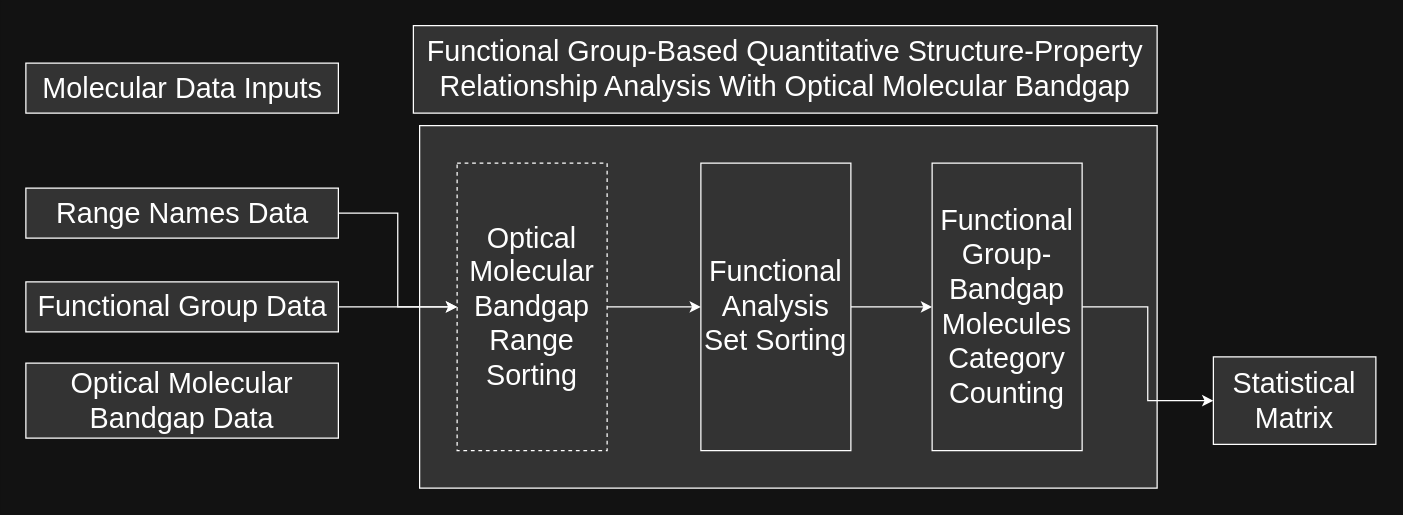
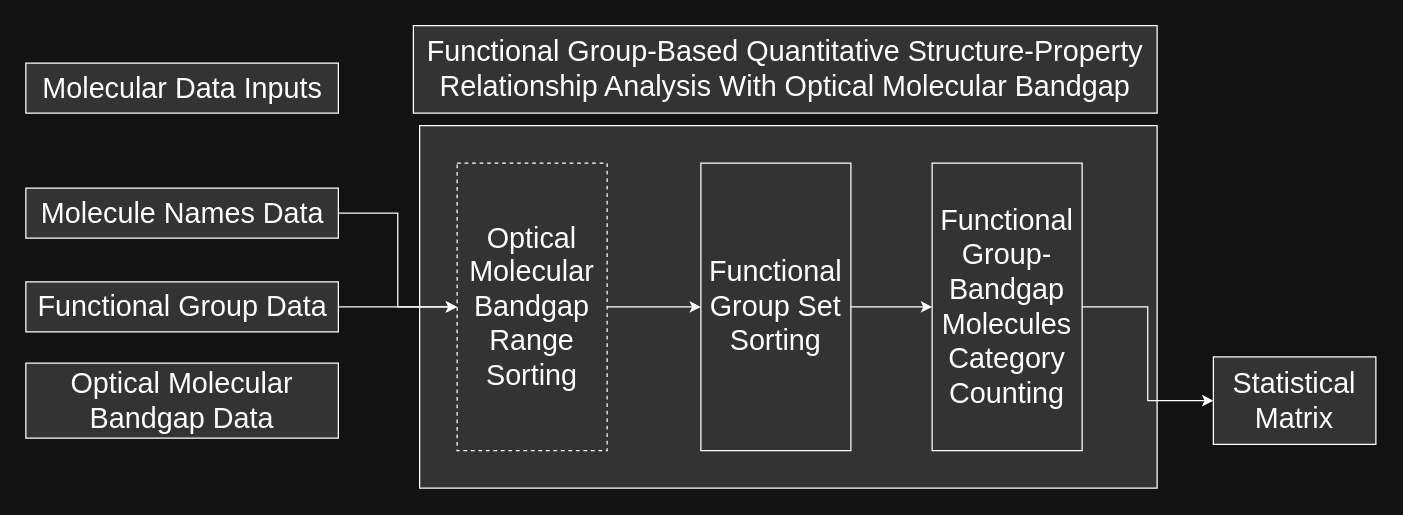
- <mxCell id="15" value="Range Names Data" style="text;html=1;align=center;verticalAlign=middle;resizable=0;points=[];autosize=1;strokeColor=#FFFFFF;fillColor=#333333;fontSize=23;fontColor=#FFFFFF;labelBorderColor=none;labelBackgroundColor=none;" vertex="1" parent="1"><mxGeometry x="20" y="150" width="250" height="40" as="geometry" /></mxCell>
+ <mxCell id="15" value="Molecule Names Data" style="text;html=1;align=center;verticalAlign=middle;resizable=0;points=[];autosize=1;strokeColor=#FFFFFF;fillColor=#333333;fontSize=23;fontColor=#FFFFFF;labelBorderColor=none;labelBackgroundColor=none;" vertex="1" parent="1"><mxGeometry x="20" y="150" width="250" height="40" as="geometry" /></mxCell>
- <mxCell id="6" value="&lt;font style=&quot;font-size: 23px;&quot;&gt;Functional Analysis Set Sorting&lt;br&gt;&lt;/font&gt;" style="rounded=0;whiteSpace=wrap;html=1;fillColor=#333333;fontColor=#FFFFFF;labelBorderColor=none;labelBackgroundColor=none;strokeColor=#FFFFFF;" parent="1" vertex="1"><mxGeometry x="560" y="130" width="120" height="230" as="geometry" /></mxCell>
+ <mxCell id="6" value="&lt;font style=&quot;font-size: 23px;&quot;&gt;Functional Group Set Sorting&lt;br&gt;&lt;/font&gt;" style="rounded=0;whiteSpace=wrap;html=1;fillColor=#333333;fontColor=#FFFFFF;labelBorderColor=none;labelBackgroundColor=none;strokeColor=#FFFFFF;" parent="1" vertex="1"><mxGeometry x="560" y="130" width="120" height="230" as="geometry" /></mxCell>
